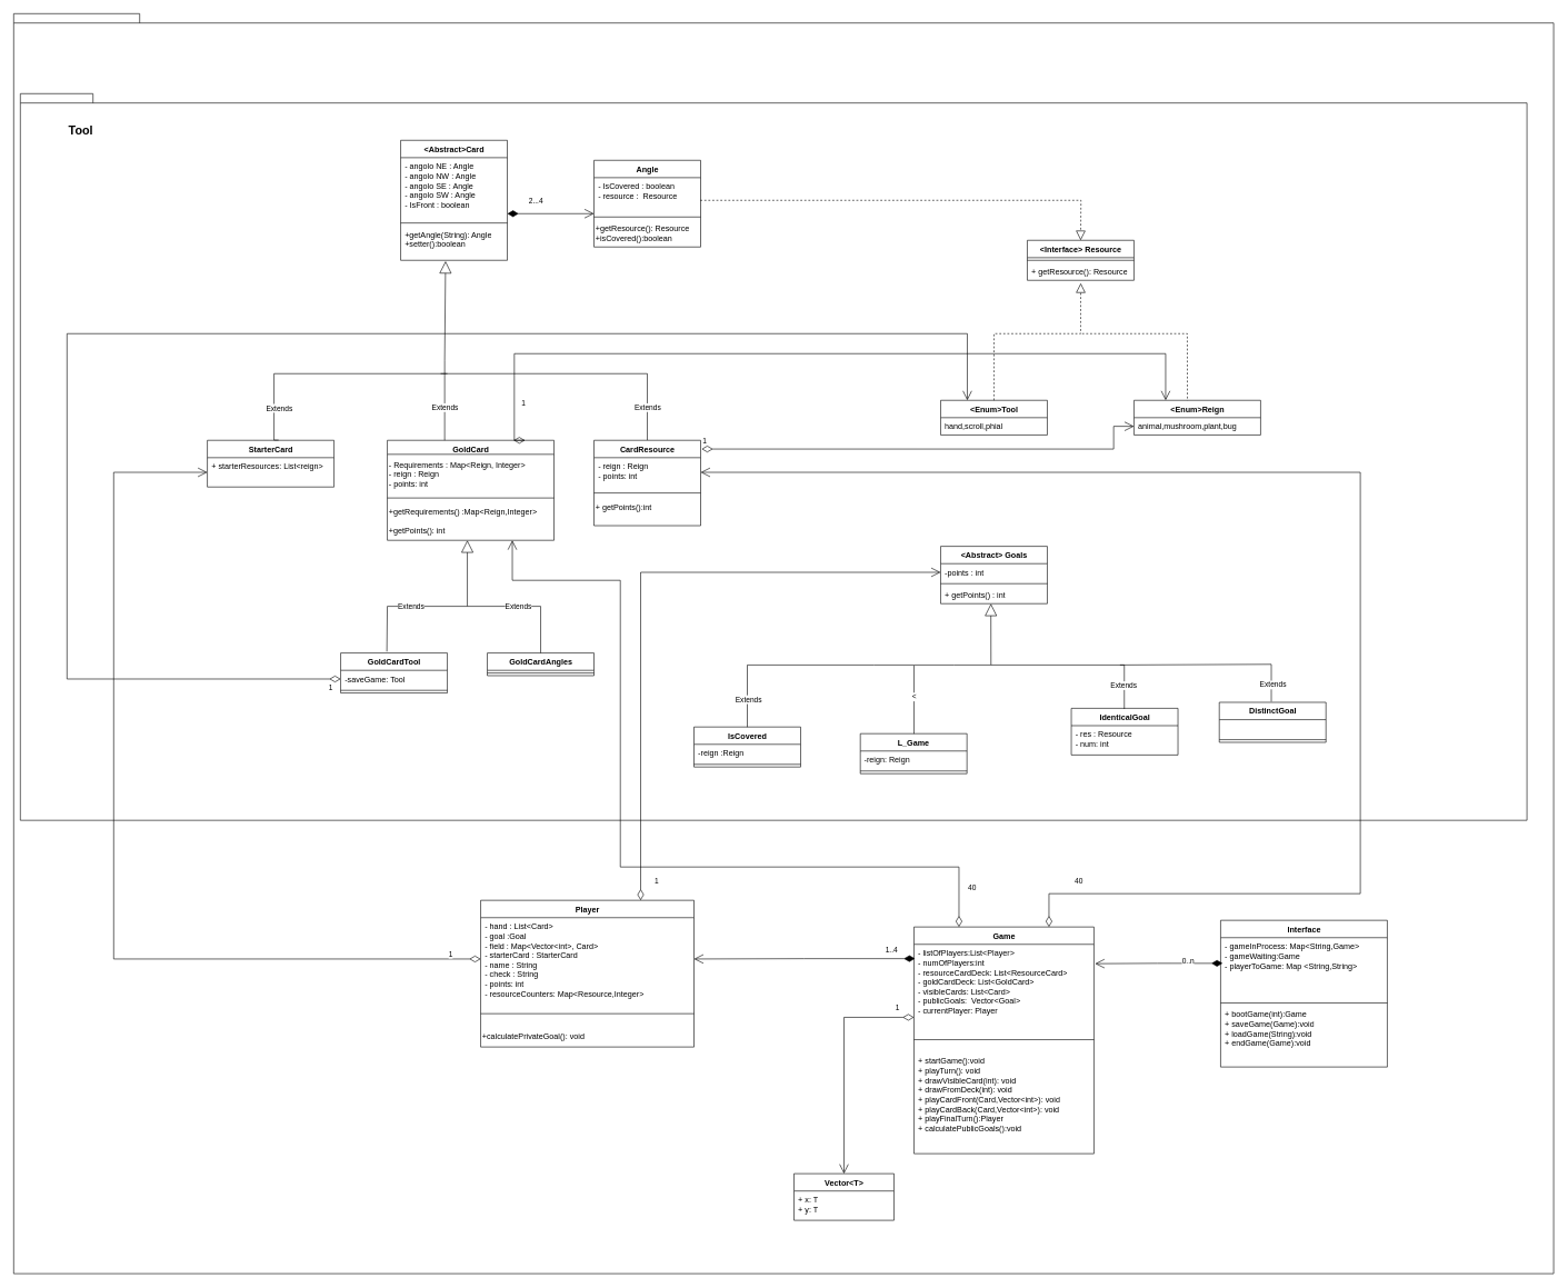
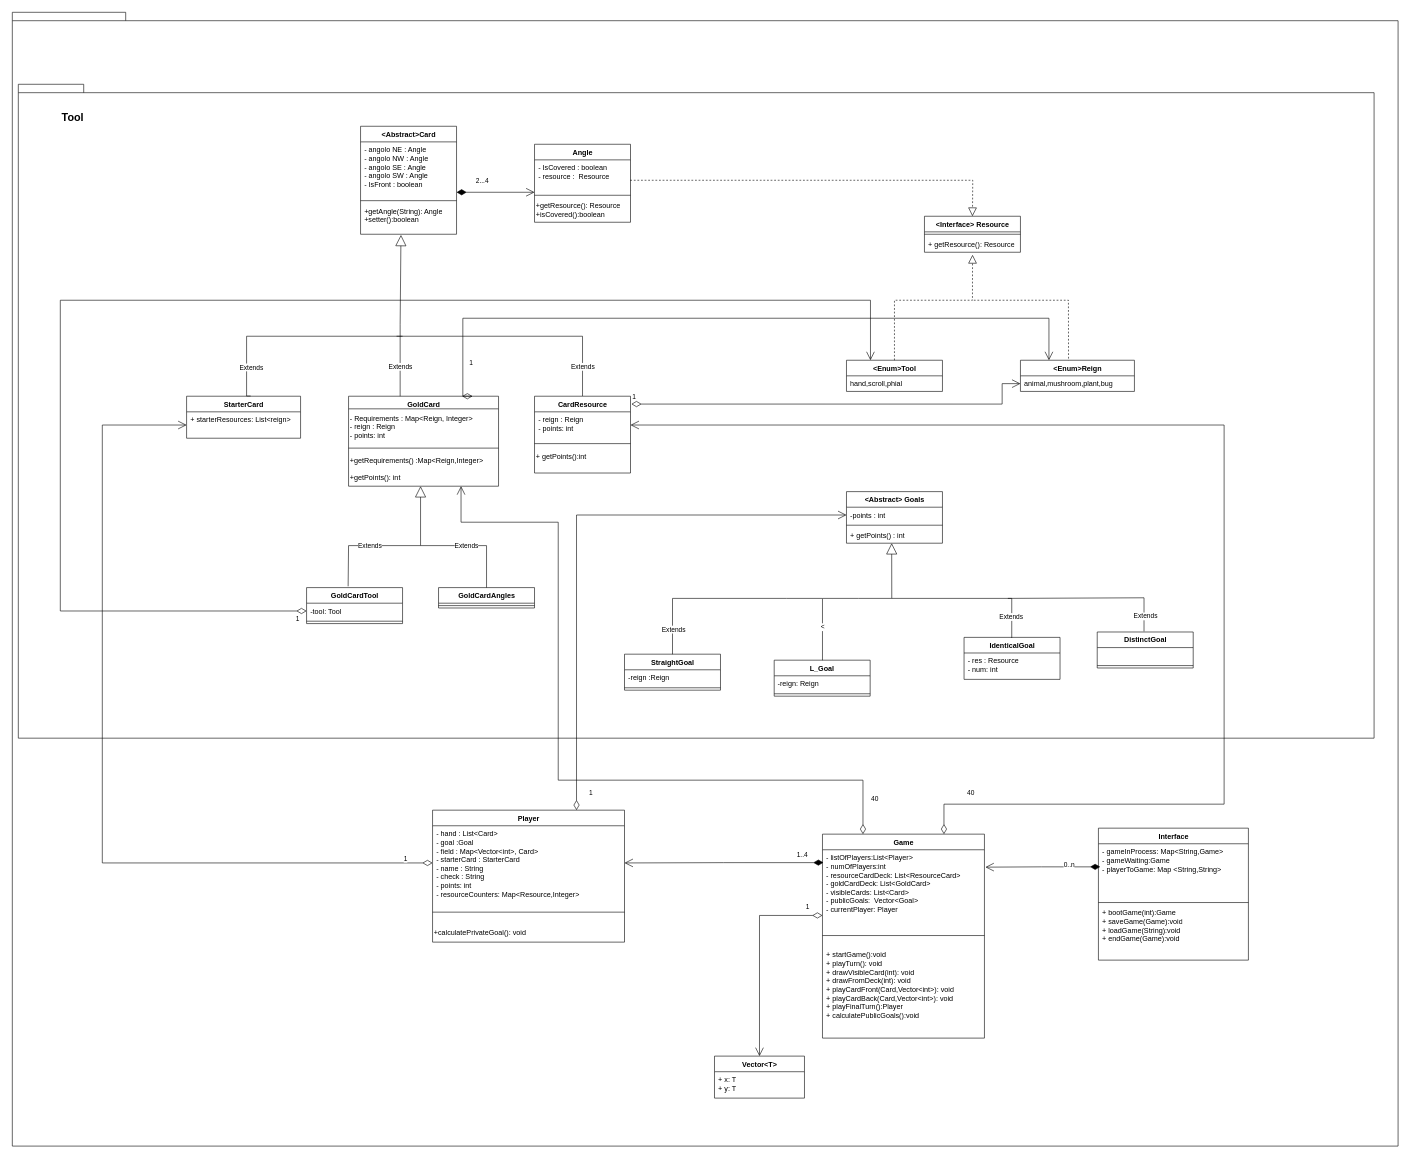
- <mxCell id="26" value="-saveGame: Tool" style="text;strokeColor=none;fillColor=none;align=left;verticalAlign=top;spacingLeft=4;spacingRight=4;overflow=hidden;rotatable=0;points=[[0,0.5],[1,0.5]];portConstraint=eastwest;whiteSpace=wrap;html=1;" parent="25" vertex="1"><mxGeometry y="26" width="160" height="26" as="geometry" /></mxCell>
+ <mxCell id="26" value="-tool: Tool" style="text;strokeColor=none;fillColor=none;align=left;verticalAlign=top;spacingLeft=4;spacingRight=4;overflow=hidden;rotatable=0;points=[[0,0.5],[1,0.5]];portConstraint=eastwest;whiteSpace=wrap;html=1;" parent="25" vertex="1"><mxGeometry y="26" width="160" height="26" as="geometry" /></mxCell>
- <mxCell id="54" value="IsCovered" style="swimlane;fontStyle=1;align=center;verticalAlign=top;childLayout=stackLayout;horizontal=1;startSize=26;horizontalStack=0;resizeParent=1;resizeParentMax=0;resizeLast=0;collapsible=1;marginBottom=0;whiteSpace=wrap;html=1;" parent="1" vertex="1"><mxGeometry x="1040.5" y="1090" width="160" height="60" as="geometry" /></mxCell>
+ <mxCell id="54" value="StraightGoal" style="swimlane;fontStyle=1;align=center;verticalAlign=top;childLayout=stackLayout;horizontal=1;startSize=26;horizontalStack=0;resizeParent=1;resizeParentMax=0;resizeLast=0;collapsible=1;marginBottom=0;whiteSpace=wrap;html=1;" parent="1" vertex="1"><mxGeometry x="1040.5" y="1090" width="160" height="60" as="geometry" /></mxCell>
- <mxCell id="57" value="L_Game" style="swimlane;fontStyle=1;align=center;verticalAlign=top;childLayout=stackLayout;horizontal=1;startSize=26;horizontalStack=0;resizeParent=1;resizeParentMax=0;resizeLast=0;collapsible=1;marginBottom=0;whiteSpace=wrap;html=1;" parent="1" vertex="1"><mxGeometry x="1290" y="1100" width="160" height="60" as="geometry" /></mxCell>
+ <mxCell id="57" value="L_Goal" style="swimlane;fontStyle=1;align=center;verticalAlign=top;childLayout=stackLayout;horizontal=1;startSize=26;horizontalStack=0;resizeParent=1;resizeParentMax=0;resizeLast=0;collapsible=1;marginBottom=0;whiteSpace=wrap;html=1;" parent="1" vertex="1"><mxGeometry x="1290" y="1100" width="160" height="60" as="geometry" /></mxCell>
